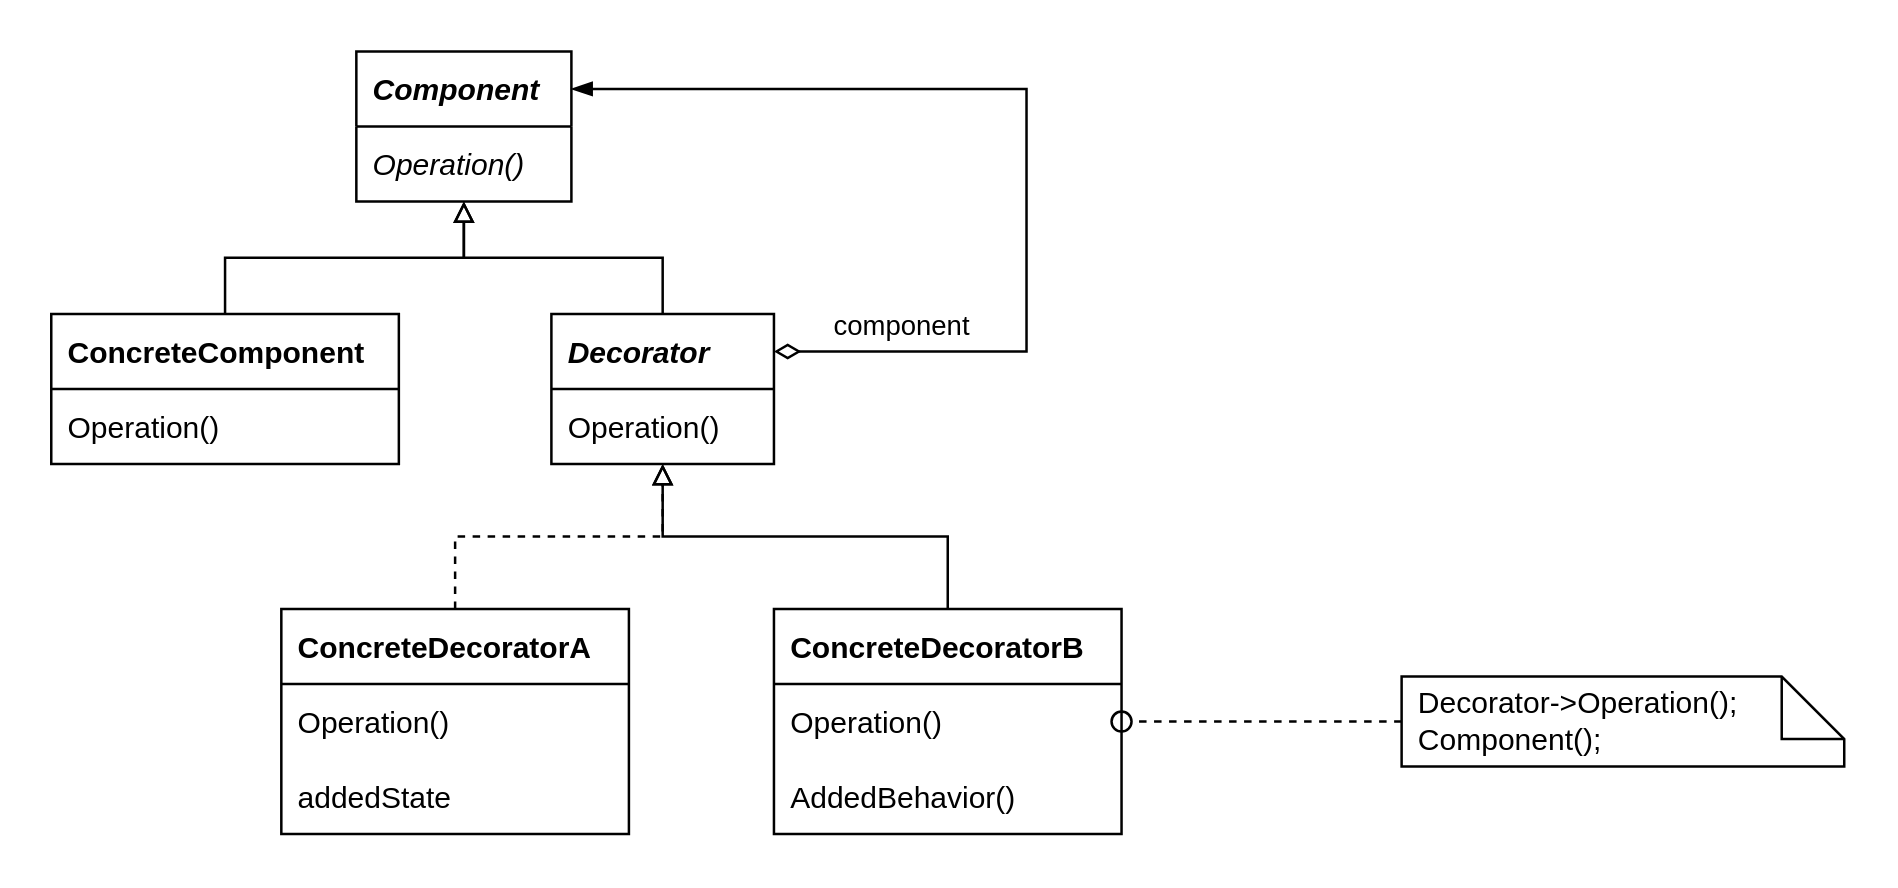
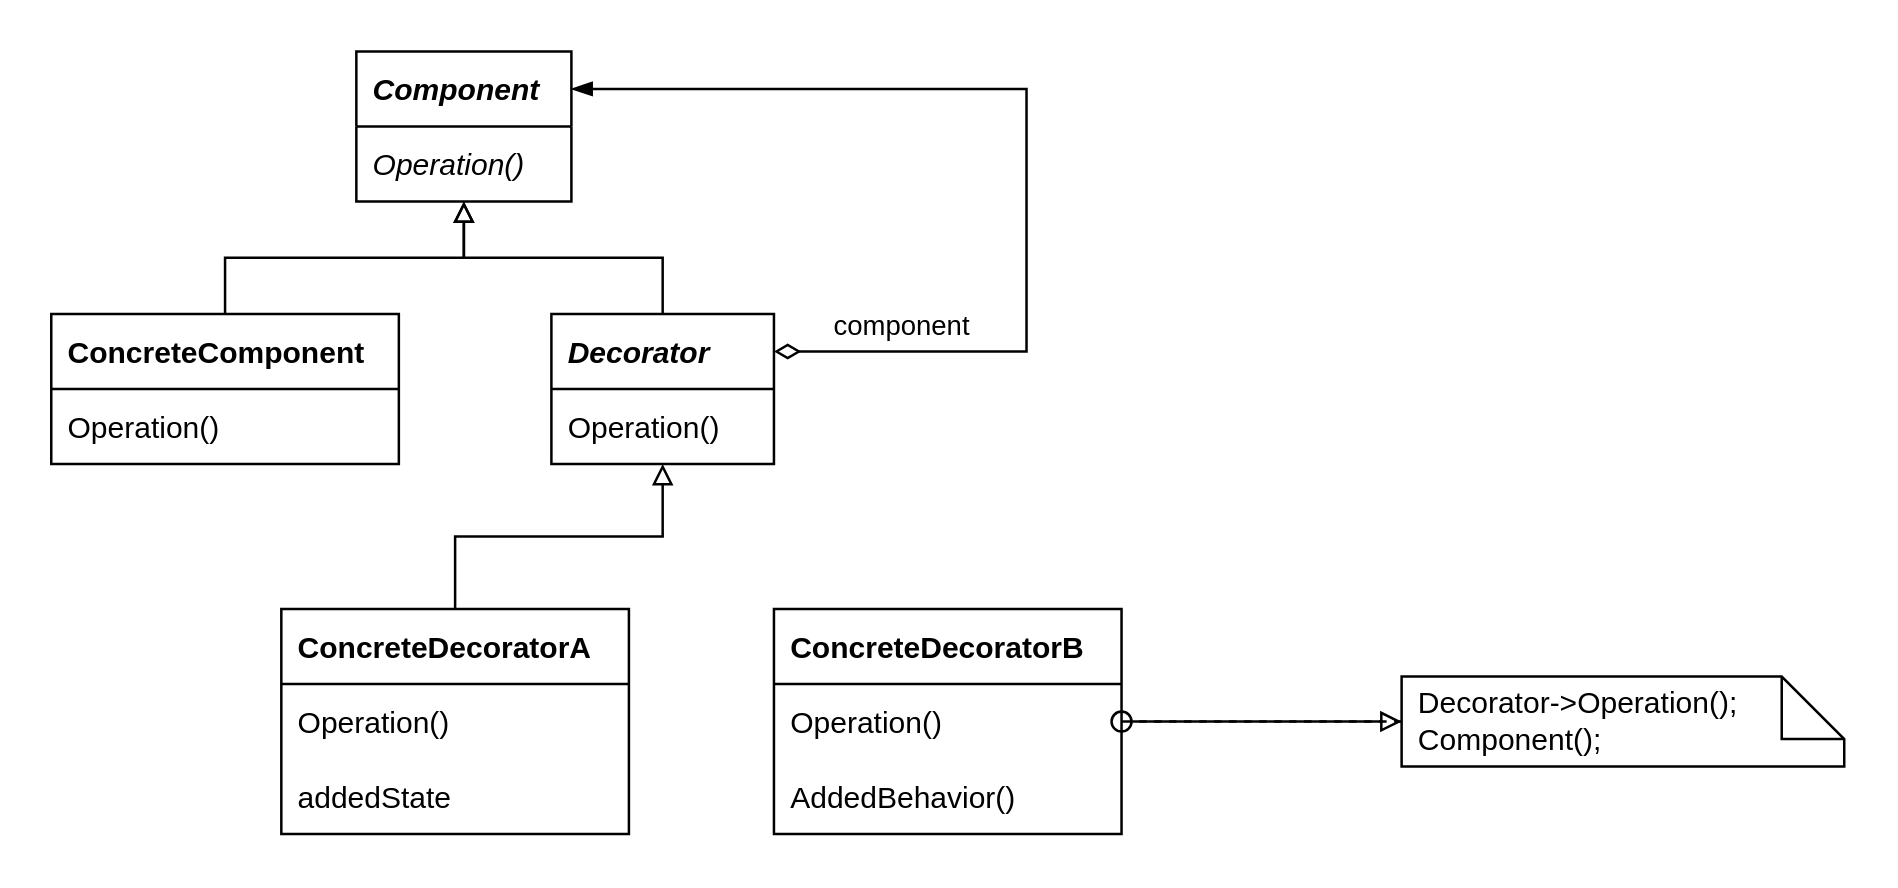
- <mxCell id="18" value="" style="edgeStyle=orthogonalEdgeStyle;rounded=0;orthogonalLoop=1;jettySize=auto;html=1;fontSize=12;startSize=30;entryX=0.5;entryY=1;entryDx=0;entryDy=0;endArrow=block;endFill=0;exitX=0.5;exitY=0;exitDx=0;exitDy=0;dashed=1;" edge="1" parent="1" source="12" target="6"><mxGeometry relative="1" as="geometry"><mxPoint x="99.5" y="135" as="sourcePoint" /><mxPoint x="195" y="90" as="targetPoint" /></mxGeometry></mxCell>
+ <mxCell id="18" value="" style="edgeStyle=orthogonalEdgeStyle;rounded=0;orthogonalLoop=1;jettySize=auto;html=1;fontSize=12;startSize=30;entryX=0.5;entryY=1;entryDx=0;entryDy=0;endArrow=block;endFill=0;exitX=0.5;exitY=0;exitDx=0;exitDy=0;" edge="1" parent="1" source="12" target="6"><mxGeometry relative="1" as="geometry"><mxPoint x="99.5" y="135" as="sourcePoint" /><mxPoint x="195" y="90" as="targetPoint" /></mxGeometry></mxCell>
- <mxCell id="19" value="" style="edgeStyle=orthogonalEdgeStyle;rounded=0;orthogonalLoop=1;jettySize=auto;html=1;fontSize=12;startSize=30;entryX=0.5;entryY=1;entryDx=0;entryDy=0;endArrow=block;endFill=0;" edge="1" parent="1" source="15" target="6"><mxGeometry relative="1" as="geometry"><mxPoint x="191.5" y="253" as="sourcePoint" /><mxPoint x="280.5" y="195" as="targetPoint" /></mxGeometry></mxCell>
+ <mxCell id="19" value="" style="edgeStyle=orthogonalEdgeStyle;rounded=0;orthogonalLoop=1;jettySize=auto;html=1;fontSize=12;startSize=30;endArrow=block;endFill=0;" edge="1" parent="1" source="15" target="21"><mxGeometry relative="1" as="geometry"><mxPoint x="191.5" y="253" as="sourcePoint" /><mxPoint x="280.5" y="195" as="targetPoint" /></mxGeometry></mxCell>
